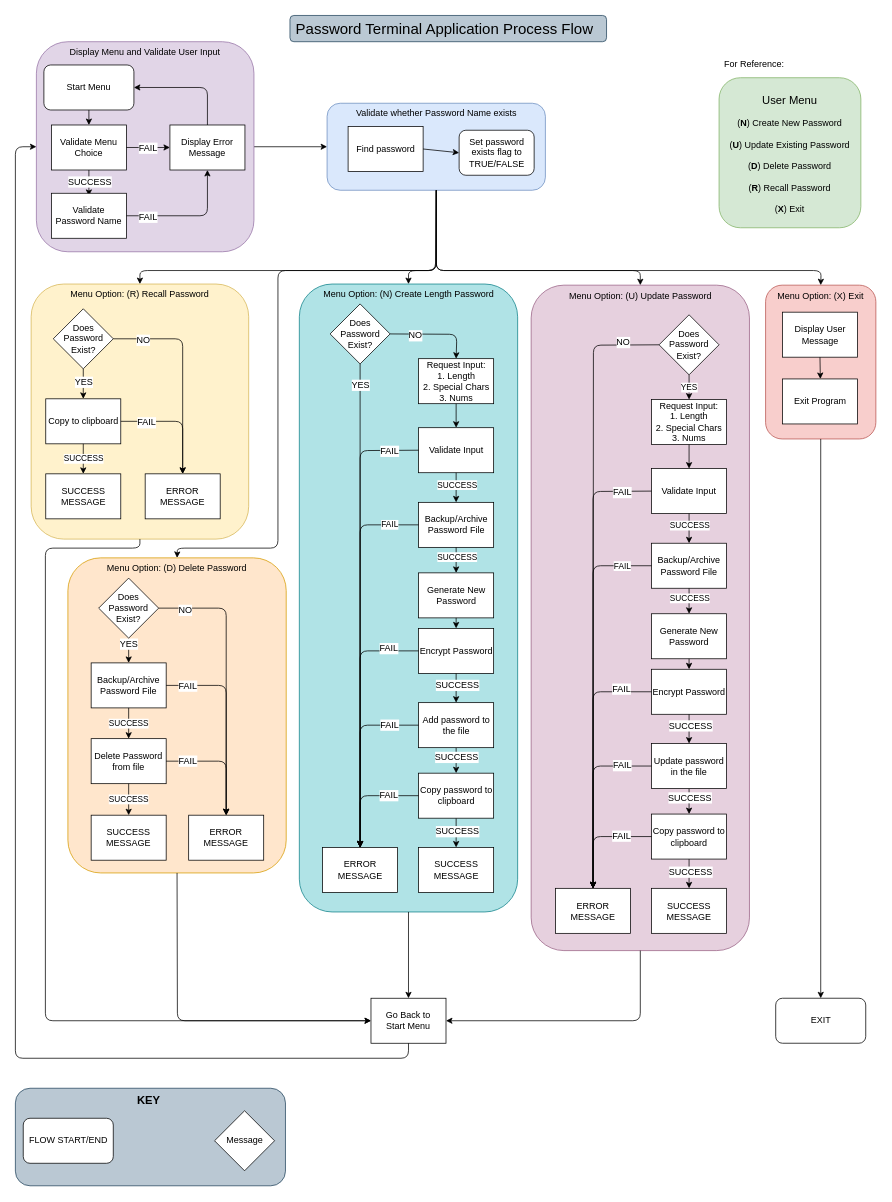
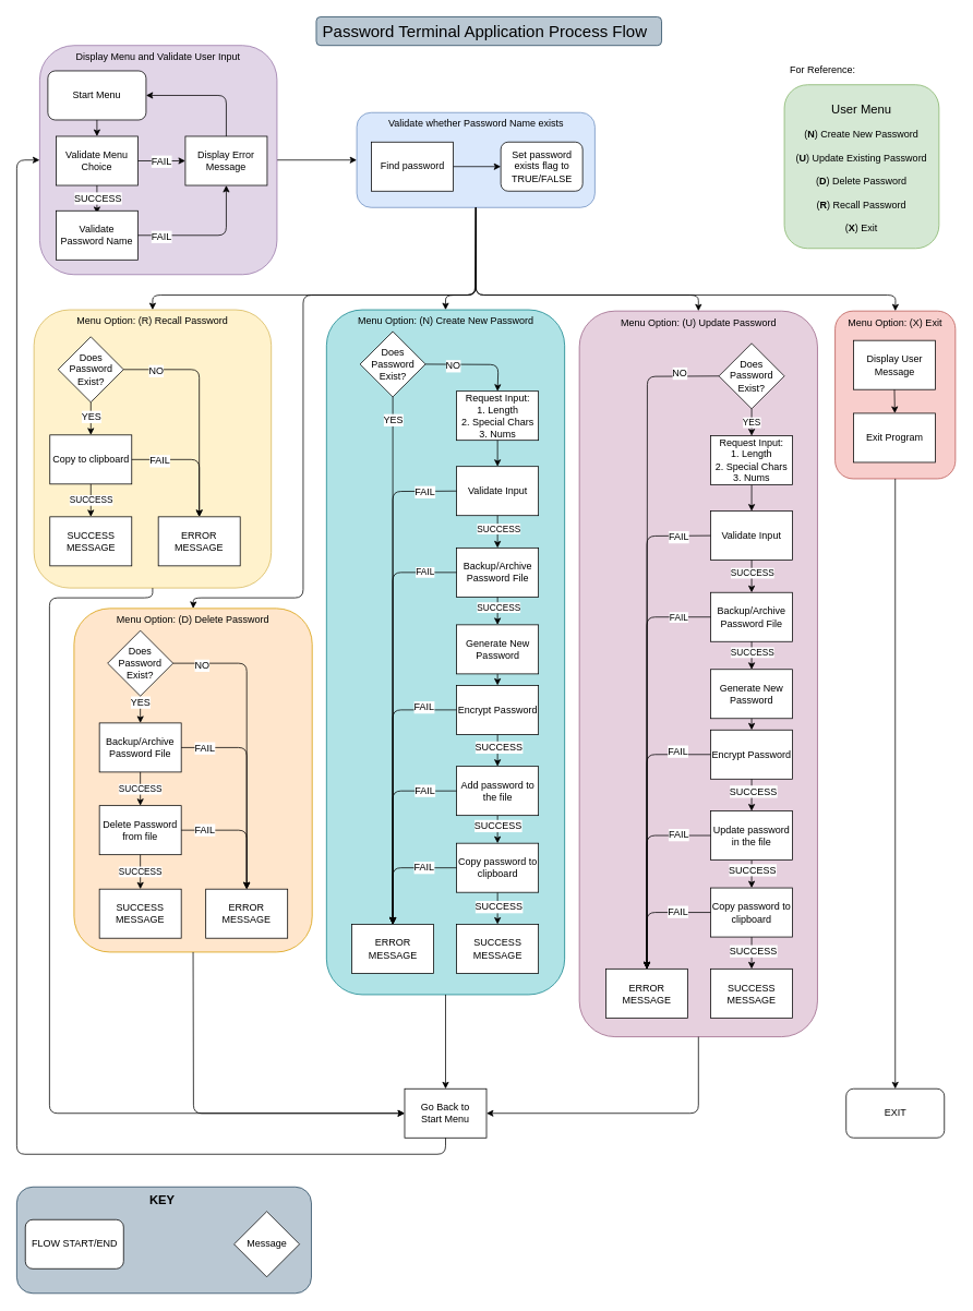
- <mxCell id="74" value="Find password" style="rounded=0;whiteSpace=wrap;html=1;" parent="72" vertex="1"><mxGeometry x="28" y="31" width="100" height="60" as="geometry" /></mxCell>
+ <mxCell id="74" value="Find password" style="rounded=0;whiteSpace=wrap;html=1;" parent="72" vertex="1"><mxGeometry x="18" y="36" width="100" height="60" as="geometry" /></mxCell>
- <mxCell id="7" value="Menu Option: (N) Create Length Password" style="rounded=1;whiteSpace=wrap;html=1;strokeWidth=1;align=center;fillColor=#b0e3e6;strokeColor=#0e8088;verticalAlign=top;" parent="6" vertex="1"><mxGeometry width="291" height="837" as="geometry" /></mxCell>
+ <mxCell id="7" value="Menu Option: (N) Create New Password" style="rounded=1;whiteSpace=wrap;html=1;strokeWidth=1;align=center;fillColor=#b0e3e6;strokeColor=#0e8088;verticalAlign=top;" parent="6" vertex="1"><mxGeometry width="291" height="837" as="geometry" /></mxCell>
